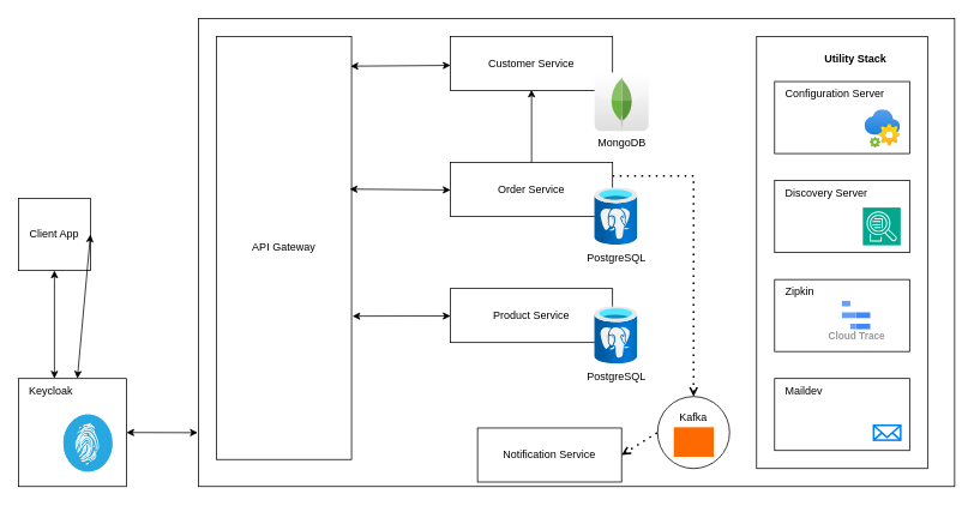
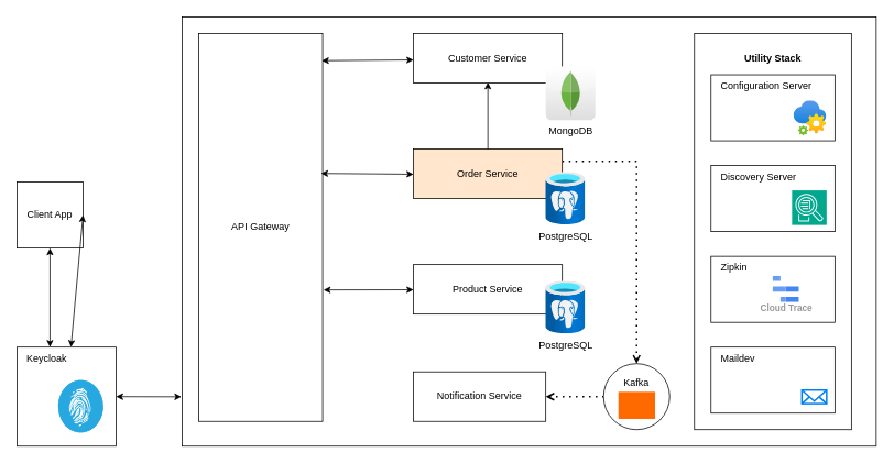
- <mxCell id="24" value="Utility Stack" style="text;html=1;align=center;verticalAlign=middle;whiteSpace=wrap;rounded=0;fontStyle=1" parent="22" vertex="1"><mxGeometry x="35" y="10" width="150" height="30" as="geometry" /></mxCell>
+ <mxCell id="24" value="Utility Stack" style="text;html=1;align=center;verticalAlign=middle;whiteSpace=wrap;rounded=0;fontStyle=1" parent="22" vertex="1"><mxGeometry x="20" y="15" width="150" height="30" as="geometry" /></mxCell>
- <mxCell id="17" value="Order Service" style="rounded=0;whiteSpace=wrap;html=1;" parent="16" vertex="1"><mxGeometry width="180" height="60" as="geometry" /></mxCell>
+ <mxCell id="17" value="Order Service" style="rounded=0;whiteSpace=wrap;html=1;fillColor=#ffe6cc;" parent="16" vertex="1"><mxGeometry width="180" height="60" as="geometry" /></mxCell>
- <mxCell id="4" value="Notification Service" style="rounded=0;whiteSpace=wrap;html=1;" parent="1" vertex="1"><mxGeometry x="530" y="475" width="160" height="60" as="geometry" /></mxCell>
+ <mxCell id="4" value="Notification Service" style="rounded=0;whiteSpace=wrap;html=1;" parent="1" vertex="1"><mxGeometry x="500" y="450" width="160" height="60" as="geometry" /></mxCell>
